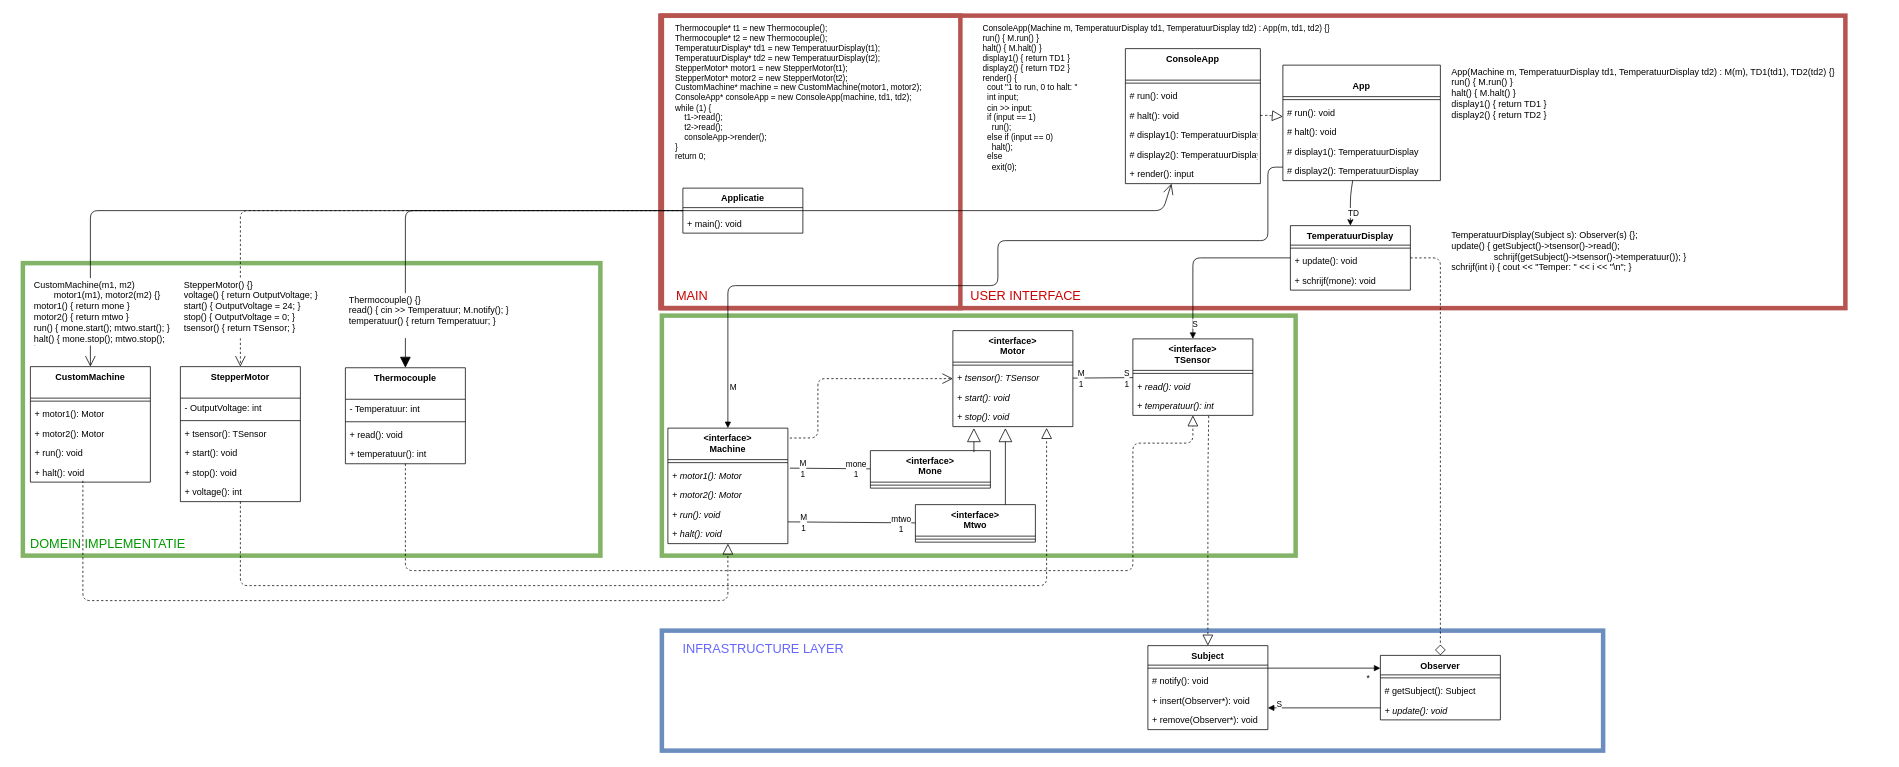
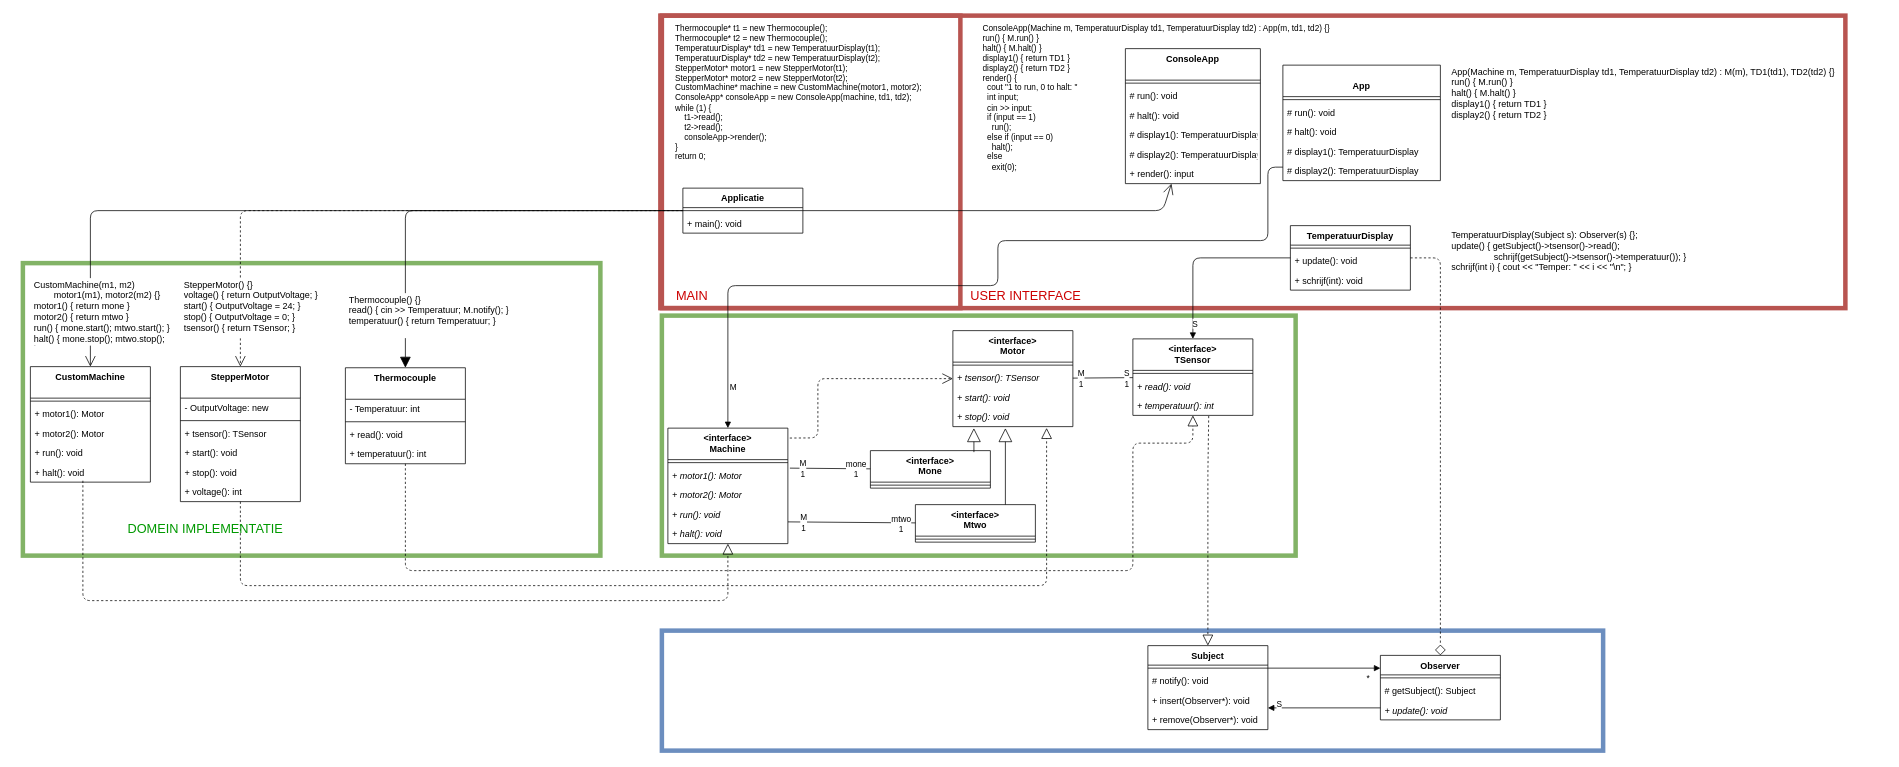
- <mxCell id="99" value="" style="endArrow=block;dashed=1;endFill=0;endSize=12;html=1;" parent="1" source="92" target="59" edge="1"><mxGeometry width="160" relative="1" as="geometry"><mxPoint x="1411.46" y="-40" as="sourcePoint" /><mxPoint x="1609.54" y="159.92" as="targetPoint" /><Array as="points"><mxPoint x="1690" y="153" /></Array></mxGeometry></mxCell>
- <mxCell id="90" style="edgeStyle=none;html=1;entryX=0.5;entryY=0;entryDx=0;entryDy=0;startSize=42;" parent="1" source="59" target="52" edge="1"><mxGeometry relative="1" as="geometry"><Array as="points"><mxPoint x="1800" y="260" /></Array></mxGeometry></mxCell>
- <mxCell id="91" value="TD" style="edgeLabel;html=1;align=center;verticalAlign=middle;resizable=0;points=[];" parent="90" vertex="1" connectable="0"><mxGeometry x="0.444" y="3" relative="1" as="geometry"><mxPoint as="offset" /></mxGeometry></mxCell>
- <mxCell id="55" value="+ schrijf(mone): void" style="text;strokeColor=none;fillColor=none;align=left;verticalAlign=top;spacingLeft=4;spacingRight=4;overflow=hidden;rotatable=0;points=[[0,0.5],[1,0.5]];portConstraint=eastwest;" parent="52" vertex="1"><mxGeometry y="60" width="160" height="26" as="geometry" /></mxCell>
+ <mxCell id="55" value="+ schrijf(int): void" style="text;strokeColor=none;fillColor=none;align=left;verticalAlign=top;spacingLeft=4;spacingRight=4;overflow=hidden;rotatable=0;points=[[0,0.5],[1,0.5]];portConstraint=eastwest;" parent="52" vertex="1"><mxGeometry y="60" width="160" height="26" as="geometry" /></mxCell>
- <mxCell id="73" value="- OutputVoltage: int" style="text;strokeColor=none;fillColor=none;align=left;verticalAlign=top;spacingLeft=4;spacingRight=4;overflow=hidden;rotatable=0;points=[[0,0.5],[1,0.5]];portConstraint=eastwest;" parent="72" vertex="1"><mxGeometry y="42" width="160" height="26" as="geometry" /></mxCell>
+ <mxCell id="73" value="- OutputVoltage: new" style="text;strokeColor=none;fillColor=none;align=left;verticalAlign=top;spacingLeft=4;spacingRight=4;overflow=hidden;rotatable=0;points=[[0,0.5],[1,0.5]];portConstraint=eastwest;" parent="72" vertex="1"><mxGeometry y="42" width="160" height="26" as="geometry" /></mxCell>
- <mxCell id="111" value="&lt;font style=&quot;font-size: 17px&quot; color=&quot;#009900&quot;&gt;DOMEIN IMPLEMENTATIE&lt;/font&gt;" style="text;html=1;strokeColor=none;fillColor=none;align=center;verticalAlign=middle;whiteSpace=wrap;rounded=0;startSize=42;fontSize=17;" parent="1" vertex="1"><mxGeometry x="36" y="710" width="215" height="30" as="geometry" /></mxCell>
+ <mxCell id="111" value="&lt;font style=&quot;font-size: 17px&quot; color=&quot;#009900&quot;&gt;DOMEIN IMPLEMENTATIE&lt;/font&gt;" style="text;html=1;strokeColor=none;fillColor=none;align=center;verticalAlign=middle;whiteSpace=wrap;rounded=0;startSize=42;fontSize=17;" parent="1" vertex="1"><mxGeometry x="166" y="690" width="215" height="30" as="geometry" /></mxCell>
- <mxCell id="114" value="&lt;font color=&quot;#6666ff&quot;&gt;INFRASTRUCTURE LAYER&lt;/font&gt;" style="text;html=1;strokeColor=none;fillColor=none;align=center;verticalAlign=middle;whiteSpace=wrap;rounded=0;startSize=42;fontSize=17;" parent="1" vertex="1"><mxGeometry x="895" y="850" width="245" height="30" as="geometry" /></mxCell>
